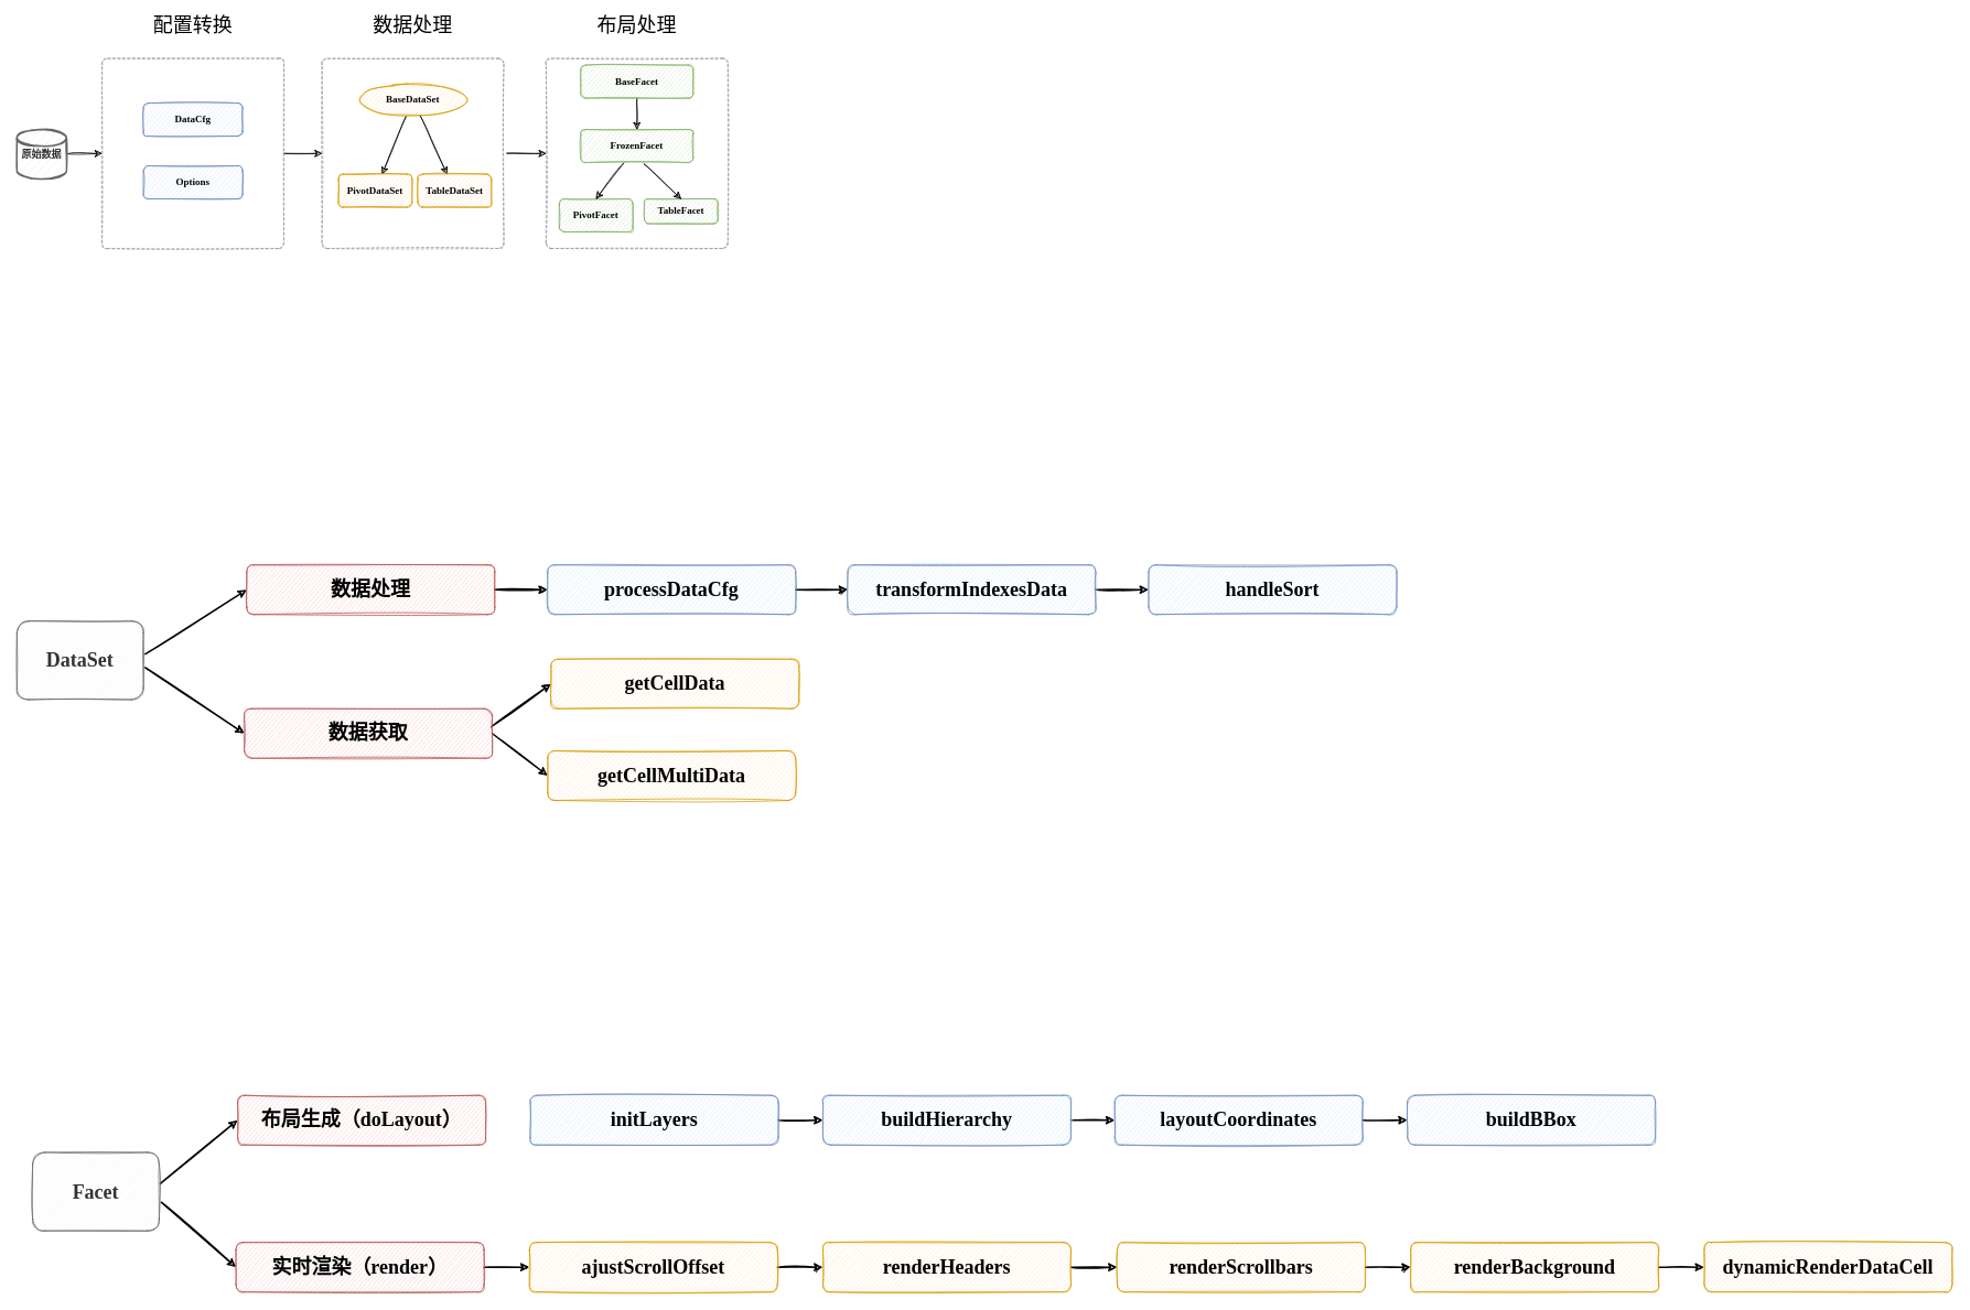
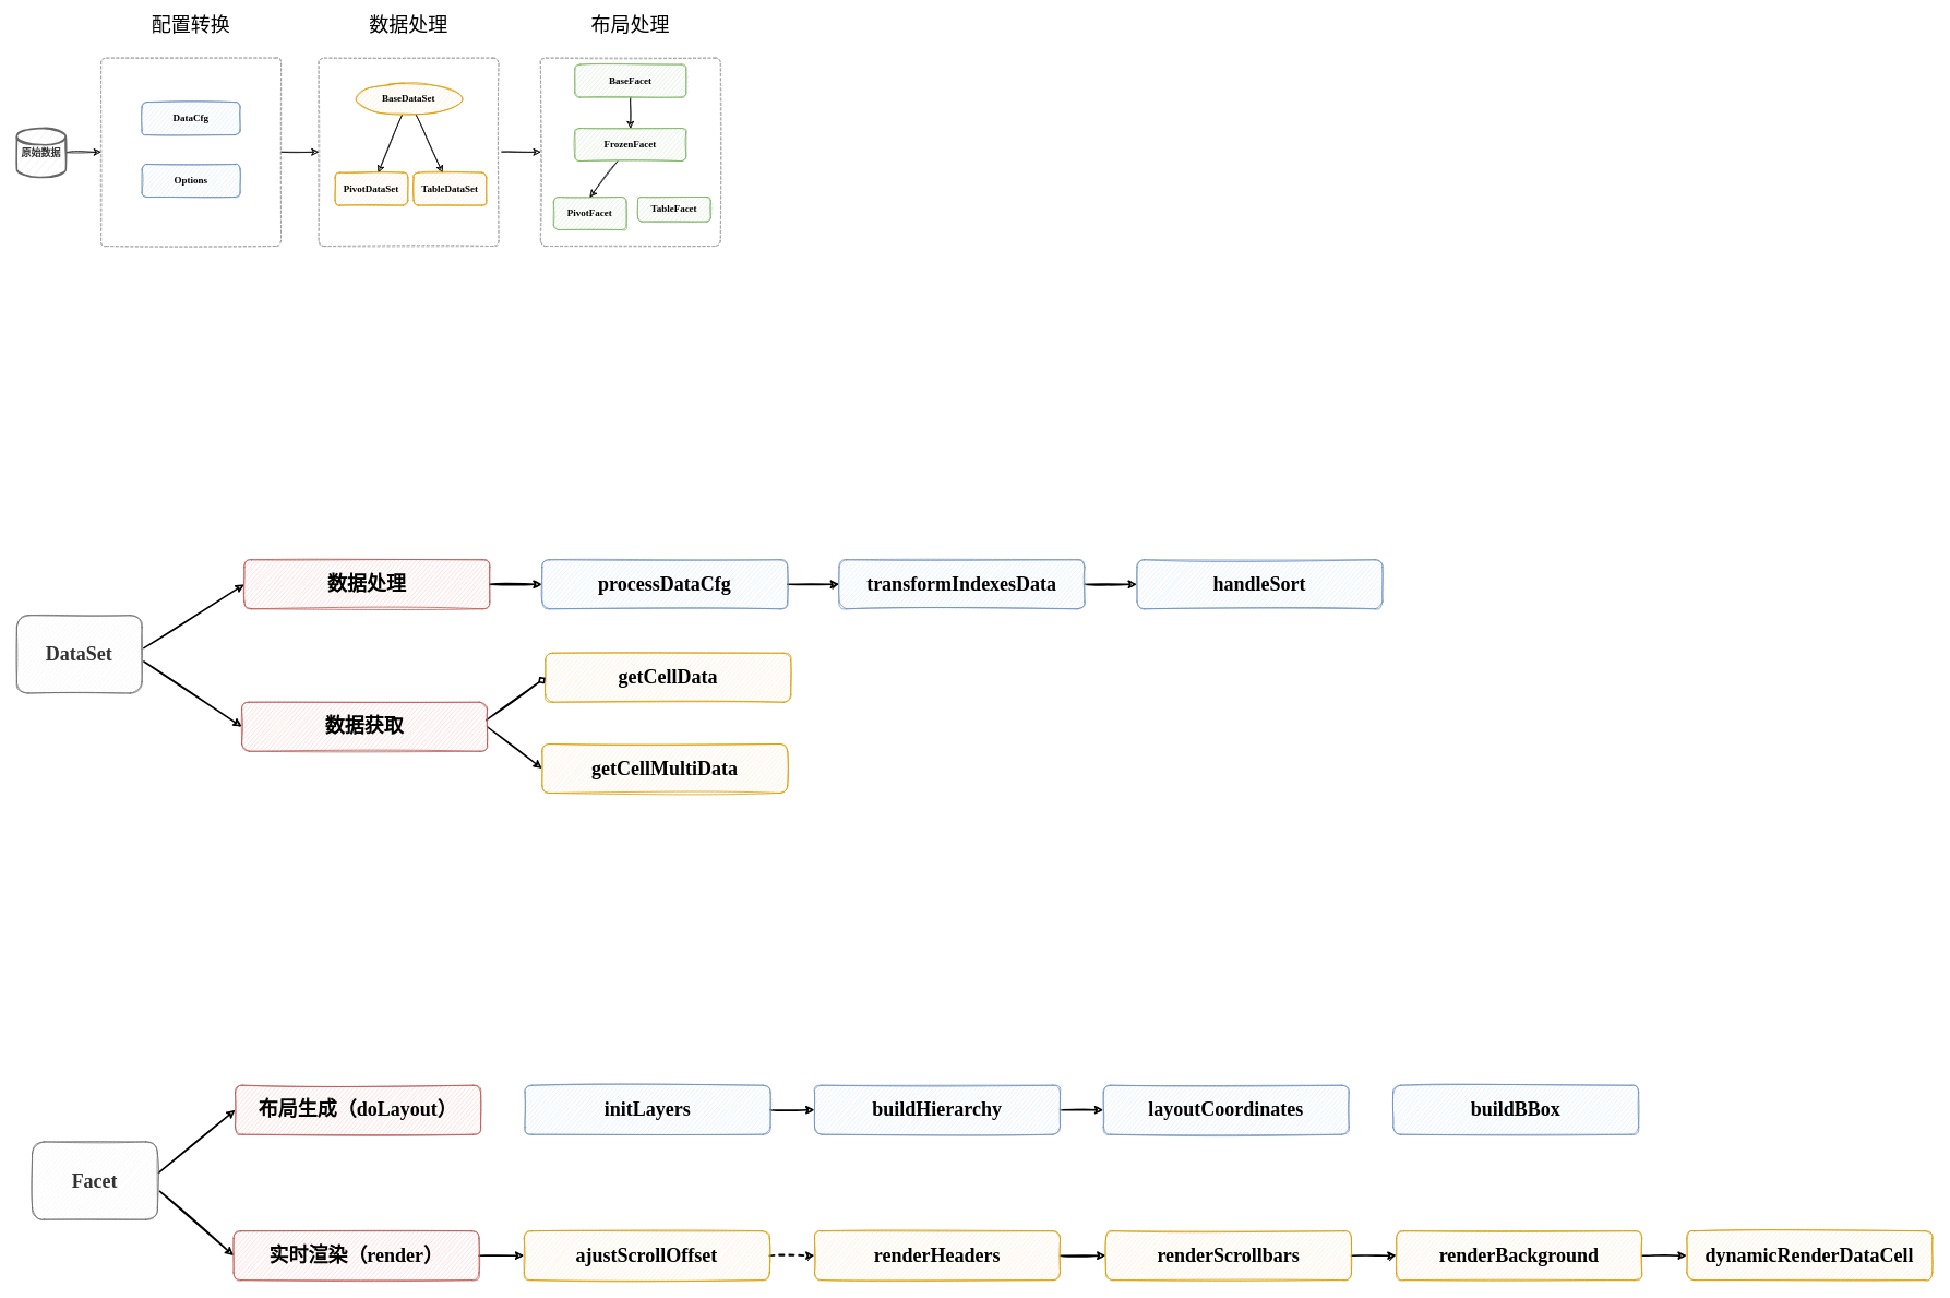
- <mxCell id="24" style="edgeStyle=none;rounded=0;sketch=1;orthogonalLoop=1;jettySize=auto;html=1;entryX=0.5;entryY=0;entryDx=0;entryDy=0;fontFamily=Comic Sans MS;exitX=0.563;exitY=1.043;exitDx=0;exitDy=0;exitPerimeter=0;" edge="1" parent="1" source="25" target="22"><mxGeometry relative="1" as="geometry" /></mxCell>
- <mxCell id="36" style="edgeStyle=none;rounded=0;sketch=1;orthogonalLoop=1;jettySize=auto;html=1;entryX=0;entryY=0.5;entryDx=0;entryDy=0;fontFamily=Comic Sans MS;fontSize=24;exitX=0.996;exitY=0.364;exitDx=0;exitDy=0;exitPerimeter=0;strokeWidth=2;" edge="1" parent="1" source="38" target="32"><mxGeometry relative="1" as="geometry" /></mxCell>
+ <mxCell id="36" style="edgeStyle=none;rounded=0;sketch=1;orthogonalLoop=1;jettySize=auto;html=1;entryX=0;entryY=0.5;entryDx=0;entryDy=0;fontFamily=Comic Sans MS;fontSize=24;exitX=0.996;exitY=0.364;exitDx=0;exitDy=0;exitPerimeter=0;strokeWidth=2;endArrow=diamond;" edge="1" parent="1" source="38" target="32"><mxGeometry relative="1" as="geometry" /></mxCell>
- <mxCell id="41" value="" style="edgeStyle=none;rounded=0;sketch=1;orthogonalLoop=1;jettySize=auto;html=1;fontFamily=Comic Sans MS;fontSize=24;strokeColor=#000000;strokeWidth=2;" edge="1" parent="1" source="42" target="48"><mxGeometry relative="1" as="geometry" /></mxCell>
- <mxCell id="43" value="" style="edgeStyle=none;rounded=0;sketch=1;orthogonalLoop=1;jettySize=auto;html=1;fontFamily=Comic Sans MS;fontSize=24;strokeColor=#000000;strokeWidth=2;" edge="1" parent="1" source="44" target="52"><mxGeometry relative="1" as="geometry" /></mxCell>
+ <mxCell id="43" value="" style="edgeStyle=none;rounded=0;sketch=1;orthogonalLoop=1;jettySize=auto;html=1;fontFamily=Comic Sans MS;fontSize=24;strokeColor=#000000;strokeWidth=2;dashed=1;" edge="1" parent="1" source="44" target="52"><mxGeometry relative="1" as="geometry" /></mxCell>
